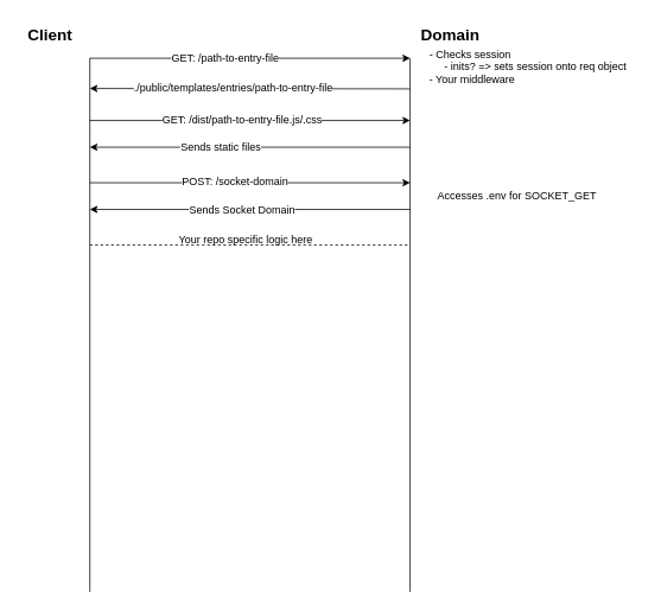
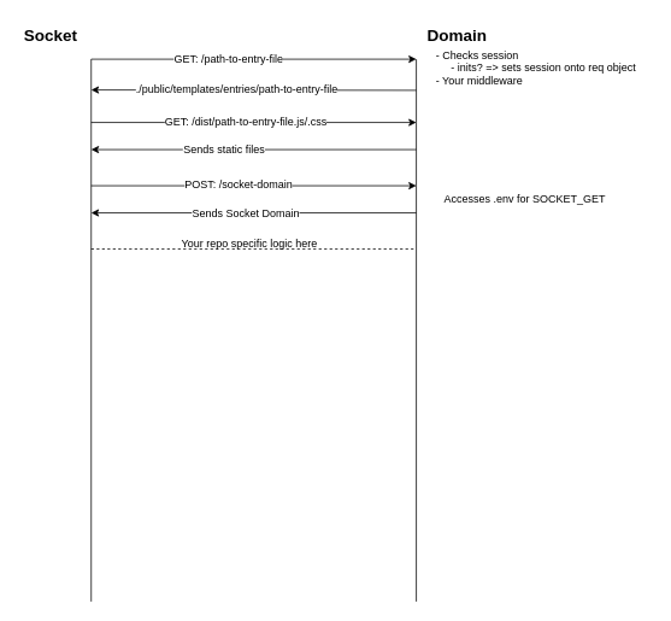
- <mxCell id="3" value="&lt;font style=&quot;font-size: 18px;&quot;&gt;Client&lt;/font&gt;" style="text;html=1;align=center;verticalAlign=middle;resizable=0;points=[];autosize=1;strokeColor=none;fillColor=none;fontStyle=1" vertex="1" parent="1"><mxGeometry x="20" y="20" width="70" height="40" as="geometry" /></mxCell>
+ <mxCell id="3" value="&lt;font style=&quot;font-size: 18px;&quot;&gt;Socket&lt;/font&gt;" style="text;html=1;align=center;verticalAlign=middle;resizable=0;points=[];autosize=1;strokeColor=none;fillColor=none;fontStyle=1" vertex="1" parent="1"><mxGeometry x="20" y="20" width="70" height="40" as="geometry" /></mxCell>
